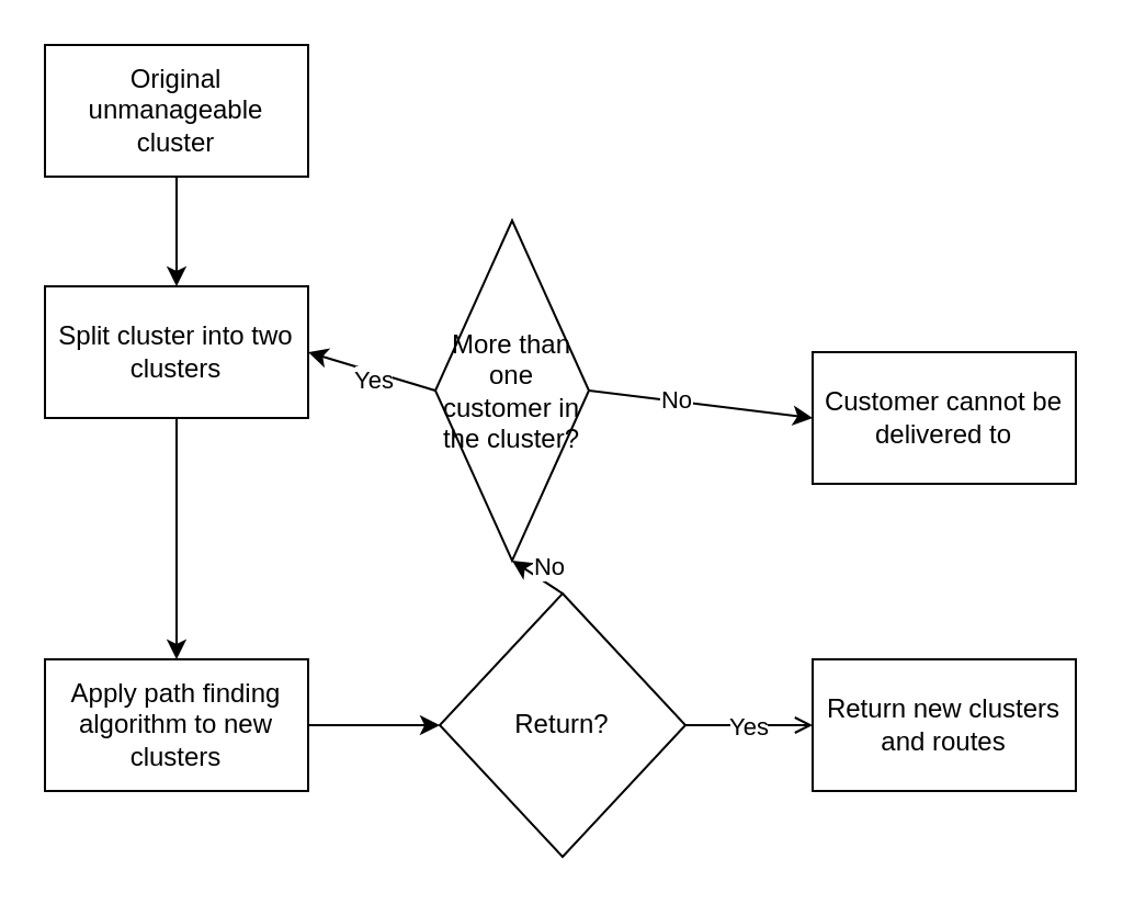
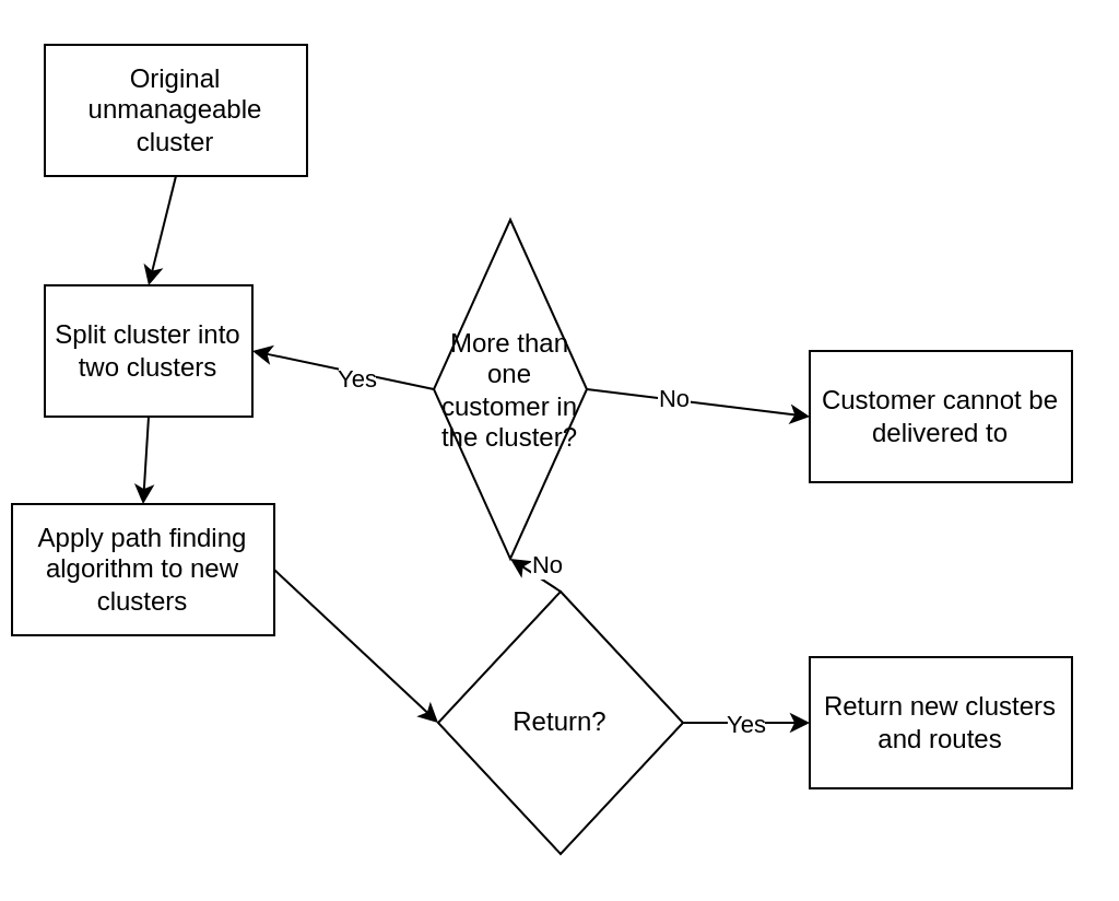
- <mxCell id="4" value="Split cluster into two clusters" style="rounded=0;whiteSpace=wrap;html=1;" vertex="1" parent="1"><mxGeometry x="20" y="130" width="120" height="60" as="geometry" /></mxCell>
+ <mxCell id="4" value="Split cluster into two clusters" style="rounded=0;whiteSpace=wrap;html=1;" vertex="1" parent="1"><mxGeometry x="20" y="130" width="95" height="60" as="geometry" /></mxCell>
- <mxCell id="2" value="Apply path finding algorithm to new clusters" style="rounded=0;whiteSpace=wrap;html=1;" vertex="1" parent="1"><mxGeometry x="20" y="300" width="120" height="60" as="geometry" /></mxCell>
+ <mxCell id="2" value="Apply path finding algorithm to new clusters" style="rounded=0;whiteSpace=wrap;html=1;" vertex="1" parent="1"><mxGeometry x="5" y="230" width="120" height="60" as="geometry" /></mxCell>
- <mxCell id="15" value="" style="endArrow=open;html=1;exitX=1;exitY=0.5;exitDx=0;exitDy=0;entryX=0;entryY=0.5;entryDx=0;entryDy=0;" edge="1" parent="1" source="6" target="3"><mxGeometry width="50" height="50" relative="1" as="geometry"><mxPoint x="330" y="280" as="sourcePoint" /><mxPoint x="380" y="230" as="targetPoint" /></mxGeometry></mxCell>
+ <mxCell id="15" value="" style="endArrow=classic;html=1;exitX=1;exitY=0.5;exitDx=0;exitDy=0;entryX=0;entryY=0.5;entryDx=0;entryDy=0;" edge="1" parent="1" source="6" target="3"><mxGeometry width="50" height="50" relative="1" as="geometry"><mxPoint x="330" y="280" as="sourcePoint" /><mxPoint x="380" y="230" as="targetPoint" /></mxGeometry></mxCell>
